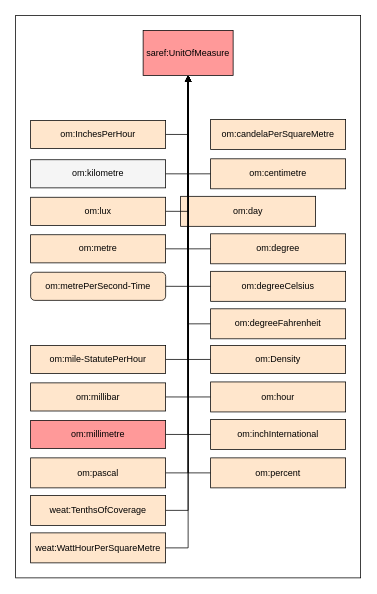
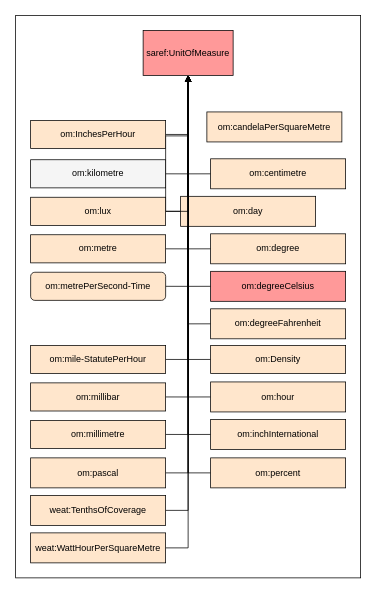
- <mxCell id="20" value="om:candelaPerSquareMetre" style="rounded=0;whiteSpace=wrap;html=1;fillColor=#FFE6CC;" vertex="1" parent="1"><mxGeometry x="280" y="158.75" width="180" height="40" as="geometry" /></mxCell>
+ <mxCell id="20" value="om:candelaPerSquareMetre" style="rounded=0;whiteSpace=wrap;html=1;fillColor=#FFE6CC;" vertex="1" parent="1"><mxGeometry x="275" y="148.75" width="180" height="40" as="geometry" /></mxCell>
+ <mxCell id="23" style="edgeStyle=orthogonalEdgeStyle;rounded=0;orthogonalLoop=1;jettySize=auto;html=1;exitX=0;exitY=0.5;exitDx=0;exitDy=0;" edge="1" parent="1" source="24" target="3"><mxGeometry relative="1" as="geometry" /></mxCell>
- <mxCell id="19" value="om:degreeCelsius" style="rounded=0;whiteSpace=wrap;html=1;fillColor=#FFE6CC;" vertex="1" parent="1"><mxGeometry x="280" y="361.25" width="180" height="40" as="geometry" /></mxCell>
+ <mxCell id="19" value="om:degreeCelsius" style="rounded=0;whiteSpace=wrap;html=1;fillColor=#ff9999;" vertex="1" parent="1"><mxGeometry x="280" y="361.25" width="180" height="40" as="geometry" /></mxCell>
- <mxCell id="42" value="om:millimetre" style="rounded=0;whiteSpace=wrap;html=1;fillColor=#ff9999;" vertex="1" parent="1"><mxGeometry x="40" y="560" width="180" height="37.5" as="geometry" /></mxCell>
+ <mxCell id="42" value="om:millimetre" style="rounded=0;whiteSpace=wrap;html=1;fillColor=#FFE6CC;" vertex="1" parent="1"><mxGeometry x="40" y="560" width="180" height="37.5" as="geometry" /></mxCell>
